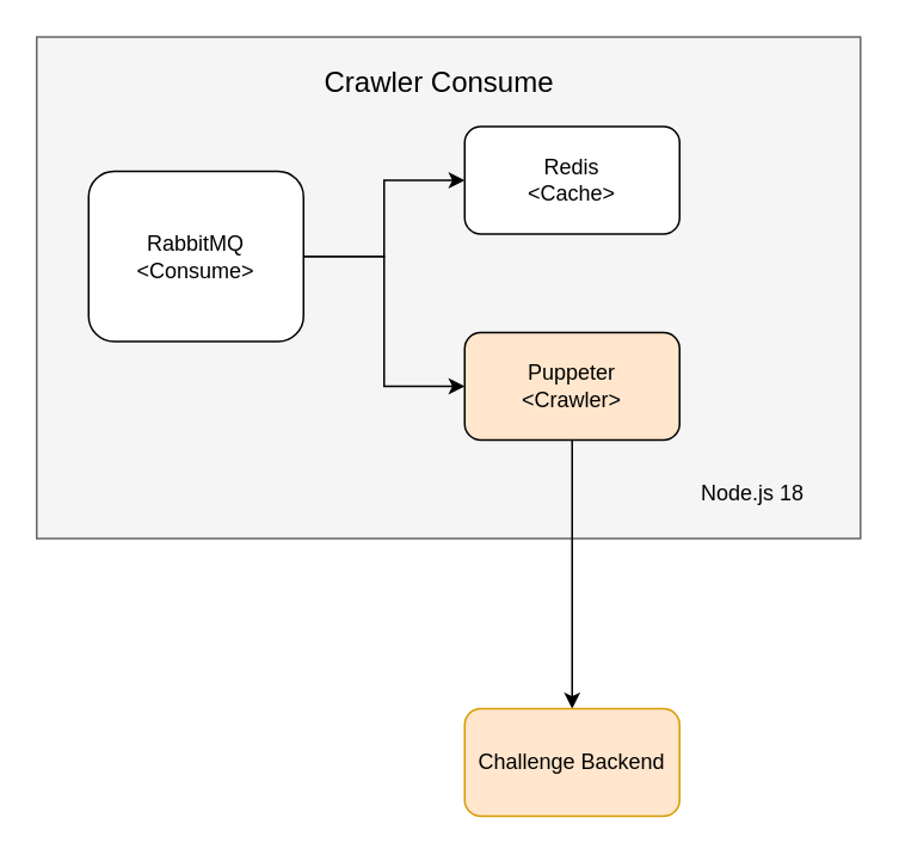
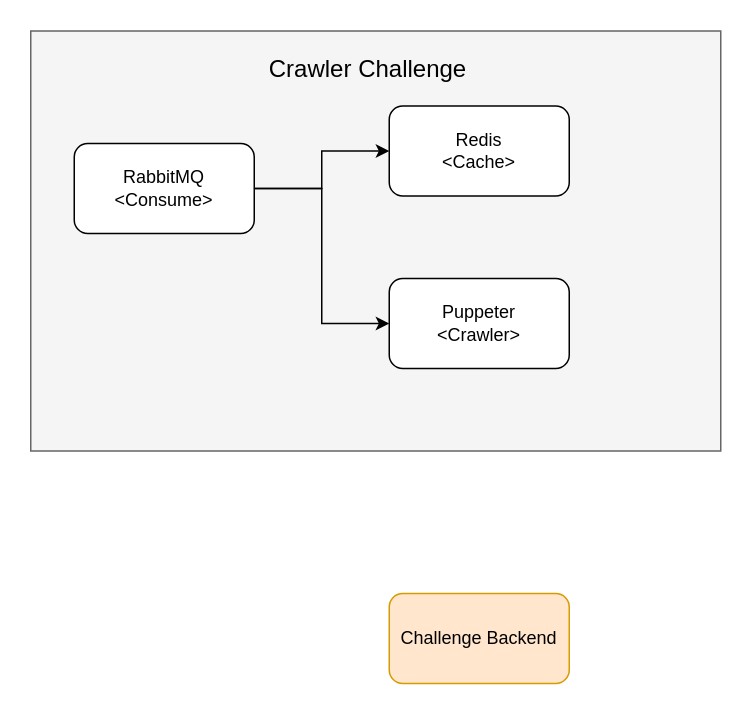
- <mxCell id="11" value="Crawler Consume" style="text;html=1;strokeColor=none;fillColor=none;align=center;verticalAlign=middle;whiteSpace=wrap;rounded=0;fontSize=16;" vertex="1" parent="1"><mxGeometry x="170" y="30" width="150" height="30" as="geometry" /></mxCell>
+ <mxCell id="11" value="Crawler Challenge" style="text;html=1;strokeColor=none;fillColor=none;align=center;verticalAlign=middle;whiteSpace=wrap;rounded=0;fontSize=16;" vertex="1" parent="1"><mxGeometry x="170" y="30" width="150" height="30" as="geometry" /></mxCell>
- <mxCell id="5" value="RabbitMQ&lt;br&gt;&amp;lt;Consume&amp;gt;" style="rounded=1;whiteSpace=wrap;html=1;" vertex="1" parent="1"><mxGeometry x="49" y="95" width="120" height="95" as="geometry" /></mxCell>
+ <mxCell id="5" value="RabbitMQ&lt;br&gt;&amp;lt;Consume&amp;gt;" style="rounded=1;whiteSpace=wrap;html=1;" vertex="1" parent="1"><mxGeometry x="49" y="95" width="120" height="60" as="geometry" /></mxCell>
- <mxCell id="8" value="Puppeter&lt;br&gt;&amp;lt;Crawler&amp;gt;" style="rounded=1;whiteSpace=wrap;html=1;fillColor=#ffe6cc;" vertex="1" parent="1"><mxGeometry x="259" y="185" width="120" height="60" as="geometry" /></mxCell>
+ <mxCell id="8" value="Puppeter&lt;br&gt;&amp;lt;Crawler&amp;gt;" style="rounded=1;whiteSpace=wrap;html=1;" vertex="1" parent="1"><mxGeometry x="259" y="185" width="120" height="60" as="geometry" /></mxCell>
- <mxCell id="10" value="Node.js 18" style="text;html=1;strokeColor=none;fillColor=none;align=center;verticalAlign=middle;whiteSpace=wrap;rounded=0;" vertex="1" parent="1"><mxGeometry x="390" y="260" width="60" height="30" as="geometry" /></mxCell>
- <mxCell id="7" style="edgeStyle=orthogonalEdgeStyle;rounded=0;orthogonalLoop=1;jettySize=auto;html=1;exitX=0.5;exitY=1;exitDx=0;exitDy=0;" edge="1" parent="1" source="8" target="9"><mxGeometry relative="1" as="geometry" /></mxCell>
